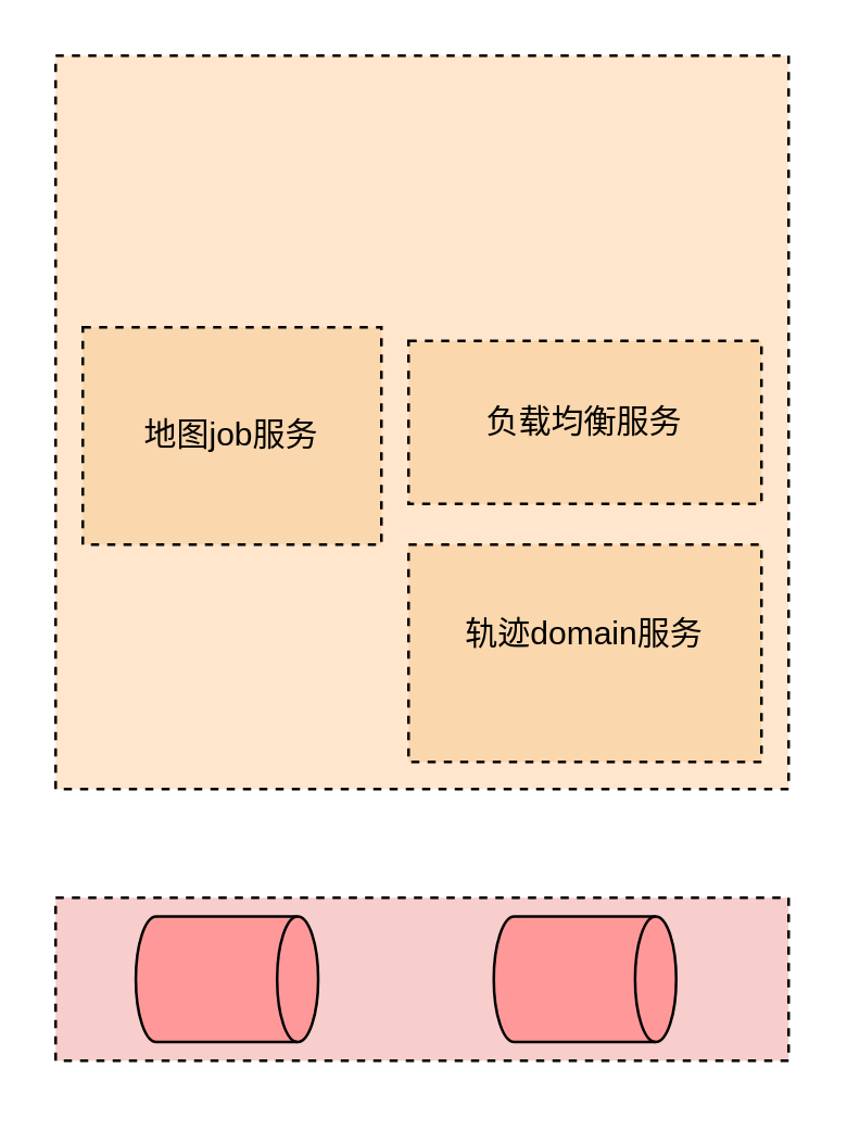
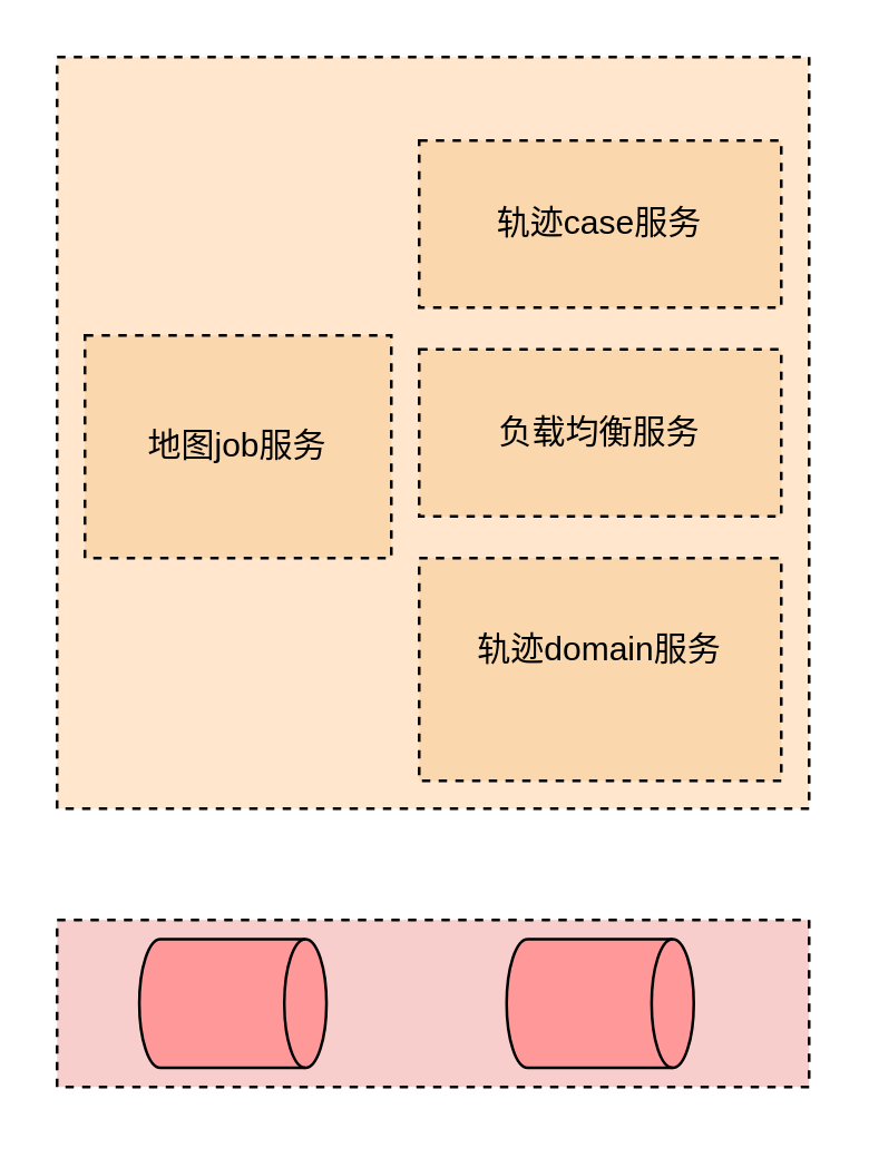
+ <mxCell id="3" value="轨迹case服务" style="rounded=0;whiteSpace=wrap;html=1;shadow=0;glass=0;dashed=1;sketch=0;fontFamily=Helvetica;fontSize=12;fontColor=default;strokeColor=#000000;fillColor=#fad7ac;" vertex="1" parent="1"><mxGeometry x="150" y="50" width="130" height="60" as="geometry" /></mxCell>
